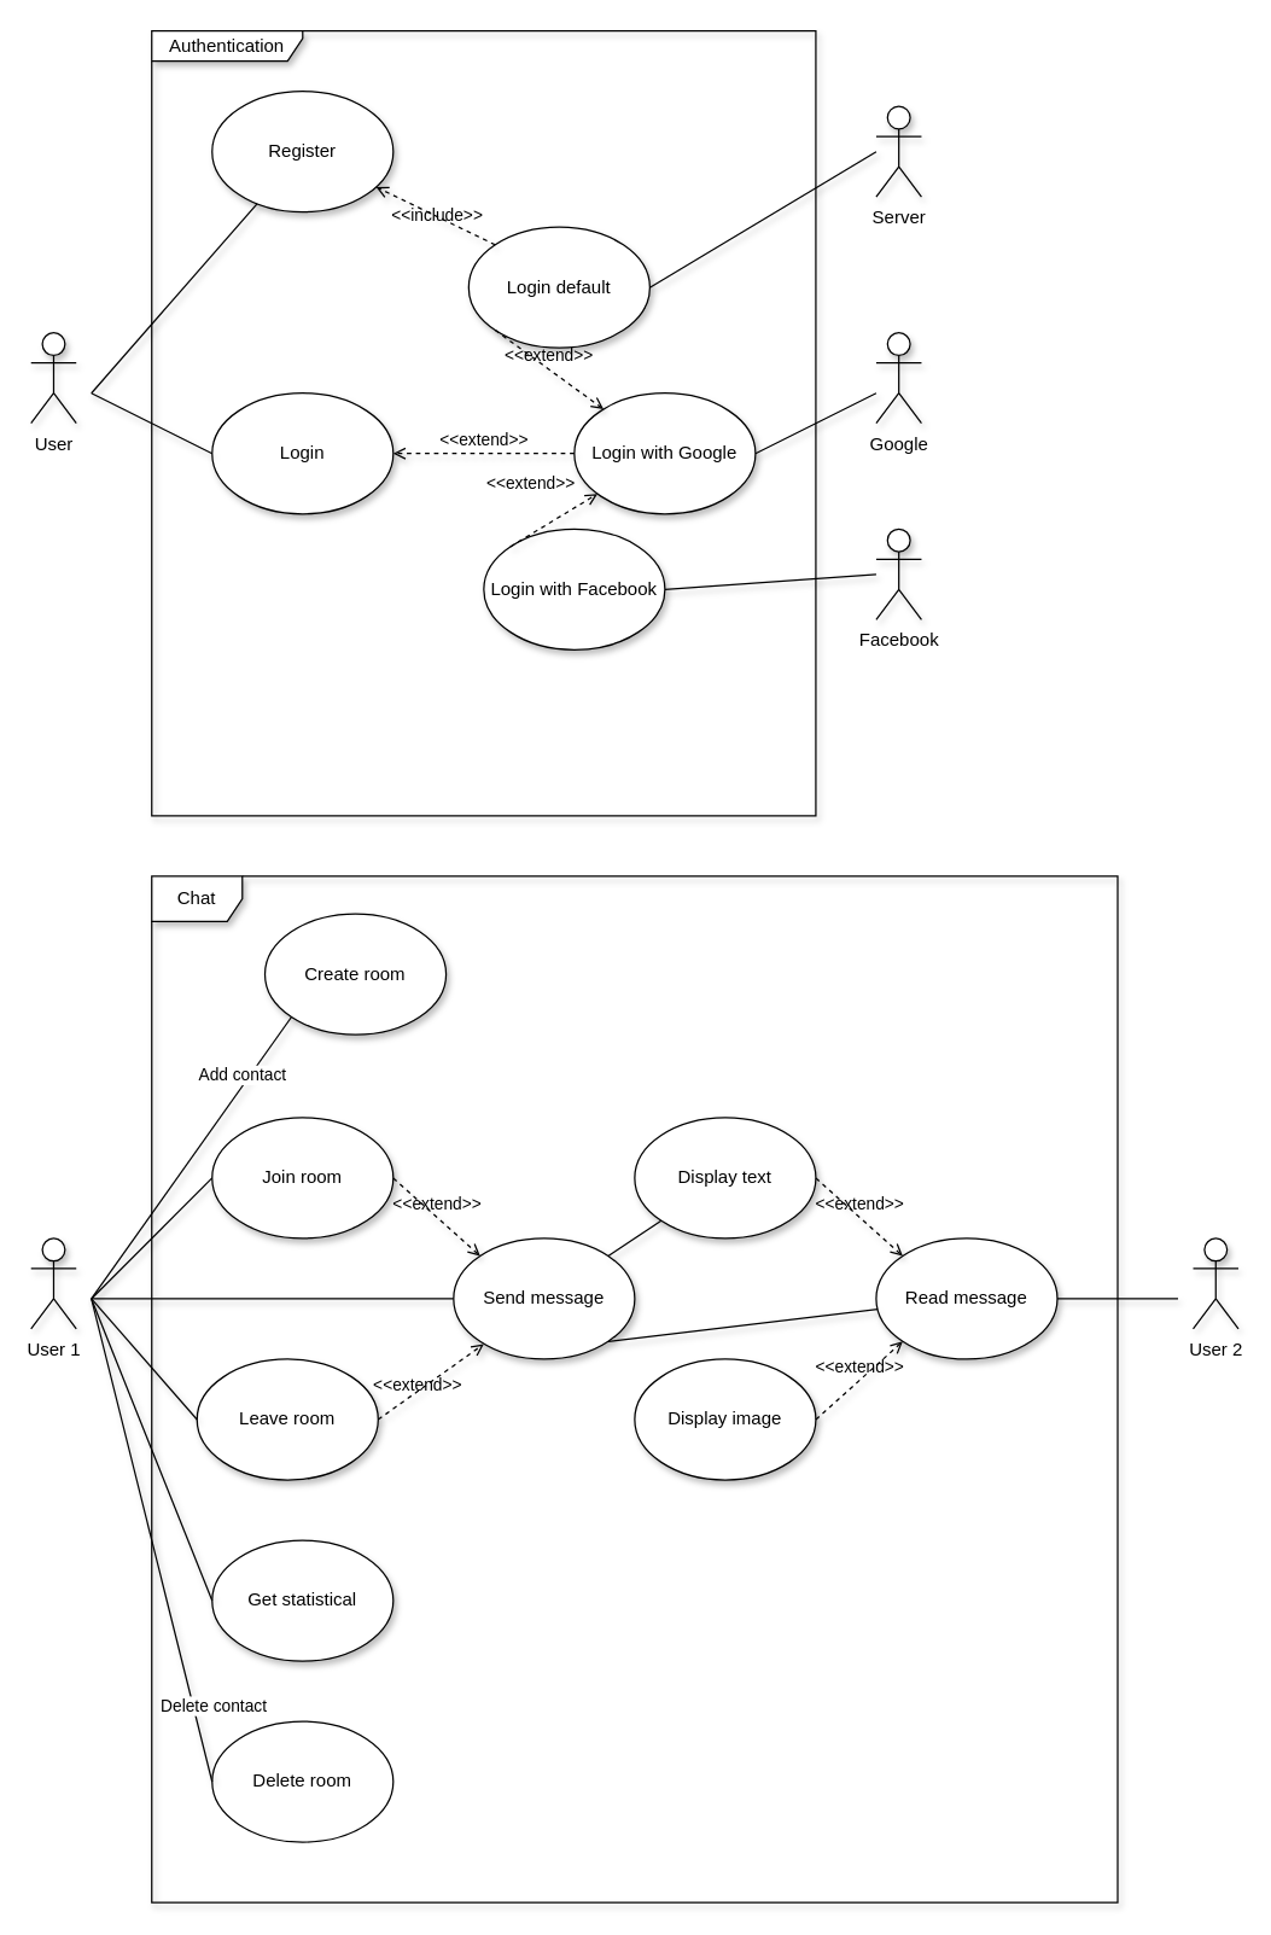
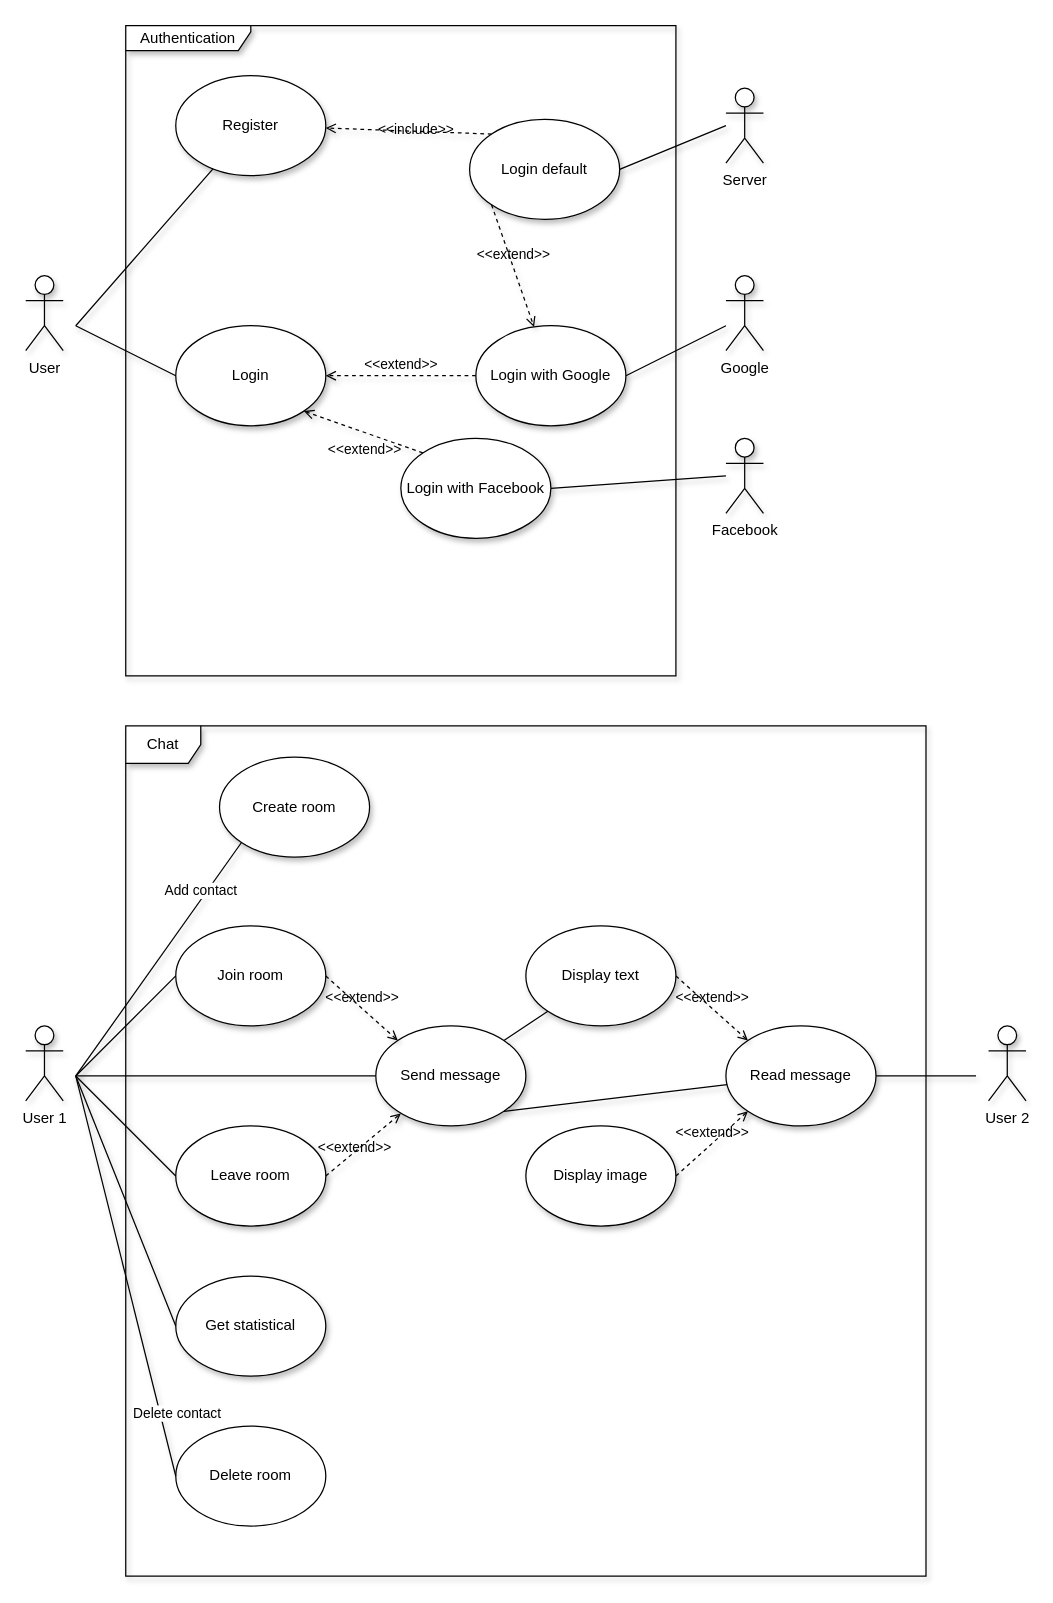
- <mxCell id="5" value="Login default" style="ellipse;whiteSpace=wrap;html=1;shadow=1;" parent="1" vertex="1"><mxGeometry x="310" y="150" width="120" height="80" as="geometry" /></mxCell>
+ <mxCell id="5" value="Login default" style="ellipse;whiteSpace=wrap;html=1;shadow=1;" parent="1" vertex="1"><mxGeometry x="375" y="95" width="120" height="80" as="geometry" /></mxCell>
- <mxCell id="19" value="&amp;lt;&amp;lt;extend&amp;gt;&amp;gt;" style="html=1;verticalAlign=bottom;labelBackgroundColor=none;endArrow=open;endFill=0;dashed=1;rounded=0;exitX=0;exitY=0;exitDx=0;exitDy=0;shadow=1;" parent="1" source="12" target="13" edge="1"><mxGeometry x="-0.166" y="21" width="160" relative="1" as="geometry"><mxPoint x="520" y="270" as="sourcePoint" /><mxPoint x="680" y="270" as="targetPoint" /><mxPoint as="offset" /></mxGeometry></mxCell>
+ <mxCell id="19" value="&amp;lt;&amp;lt;extend&amp;gt;&amp;gt;" style="html=1;verticalAlign=bottom;labelBackgroundColor=none;endArrow=open;endFill=0;dashed=1;rounded=0;entryX=1;entryY=1;entryDx=0;entryDy=0;exitX=0;exitY=0;exitDx=0;exitDy=0;shadow=1;" parent="1" source="12" target="4" edge="1"><mxGeometry x="-0.166" y="21" width="160" relative="1" as="geometry"><mxPoint x="520" y="270" as="sourcePoint" /><mxPoint x="680" y="270" as="targetPoint" /><mxPoint as="offset" /></mxGeometry></mxCell>
- <mxCell id="35" value="Leave room" style="ellipse;whiteSpace=wrap;html=1;shadow=1;" parent="1" vertex="1"><mxGeometry x="130" y="900" width="120" height="80" as="geometry" /></mxCell>
+ <mxCell id="35" value="Leave room" style="ellipse;whiteSpace=wrap;html=1;shadow=1;" parent="1" vertex="1"><mxGeometry x="140" y="900" width="120" height="80" as="geometry" /></mxCell>
